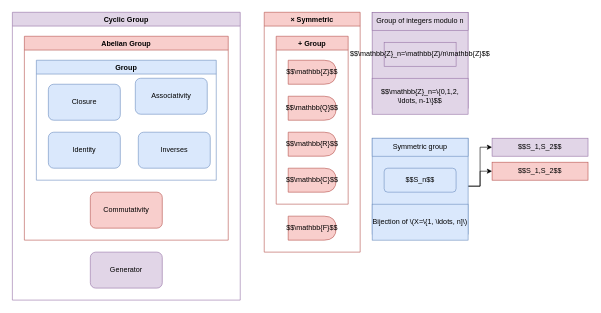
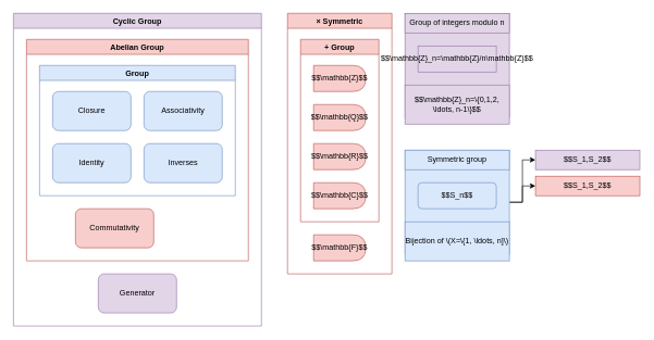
- <mxCell id="4" value="Associativity" style="rounded=1;whiteSpace=wrap;html=1;fillColor=#dae8fc;strokeColor=#6c8ebf;" vertex="1" parent="3"><mxGeometry x="165" y="30" width="120" height="60" as="geometry" /></mxCell>
+ <mxCell id="4" value="Associativity" style="rounded=1;whiteSpace=wrap;html=1;fillColor=#dae8fc;strokeColor=#6c8ebf;" vertex="1" parent="3"><mxGeometry x="160" y="40" width="120" height="60" as="geometry" /></mxCell>
- <mxCell id="6" value="Inverses" style="rounded=1;whiteSpace=wrap;html=1;fillColor=#dae8fc;strokeColor=#6c8ebf;" vertex="1" parent="3"><mxGeometry x="170" y="120" width="120" height="60" as="geometry" /></mxCell>
+ <mxCell id="6" value="Inverses" style="rounded=1;whiteSpace=wrap;html=1;fillColor=#dae8fc;strokeColor=#6c8ebf;" vertex="1" parent="3"><mxGeometry x="160" y="120" width="120" height="60" as="geometry" /></mxCell>
- <mxCell id="8" value="Commutativity" style="rounded=1;whiteSpace=wrap;html=1;fillColor=#f8cecc;strokeColor=#b85450;" vertex="1" parent="7"><mxGeometry x="110" y="260" width="120" height="60" as="geometry" /></mxCell>
+ <mxCell id="8" value="Commutativity" style="rounded=1;whiteSpace=wrap;html=1;fillColor=#f8cecc;strokeColor=#b85450;" vertex="1" parent="7"><mxGeometry x="75" y="260" width="120" height="60" as="geometry" /></mxCell>
